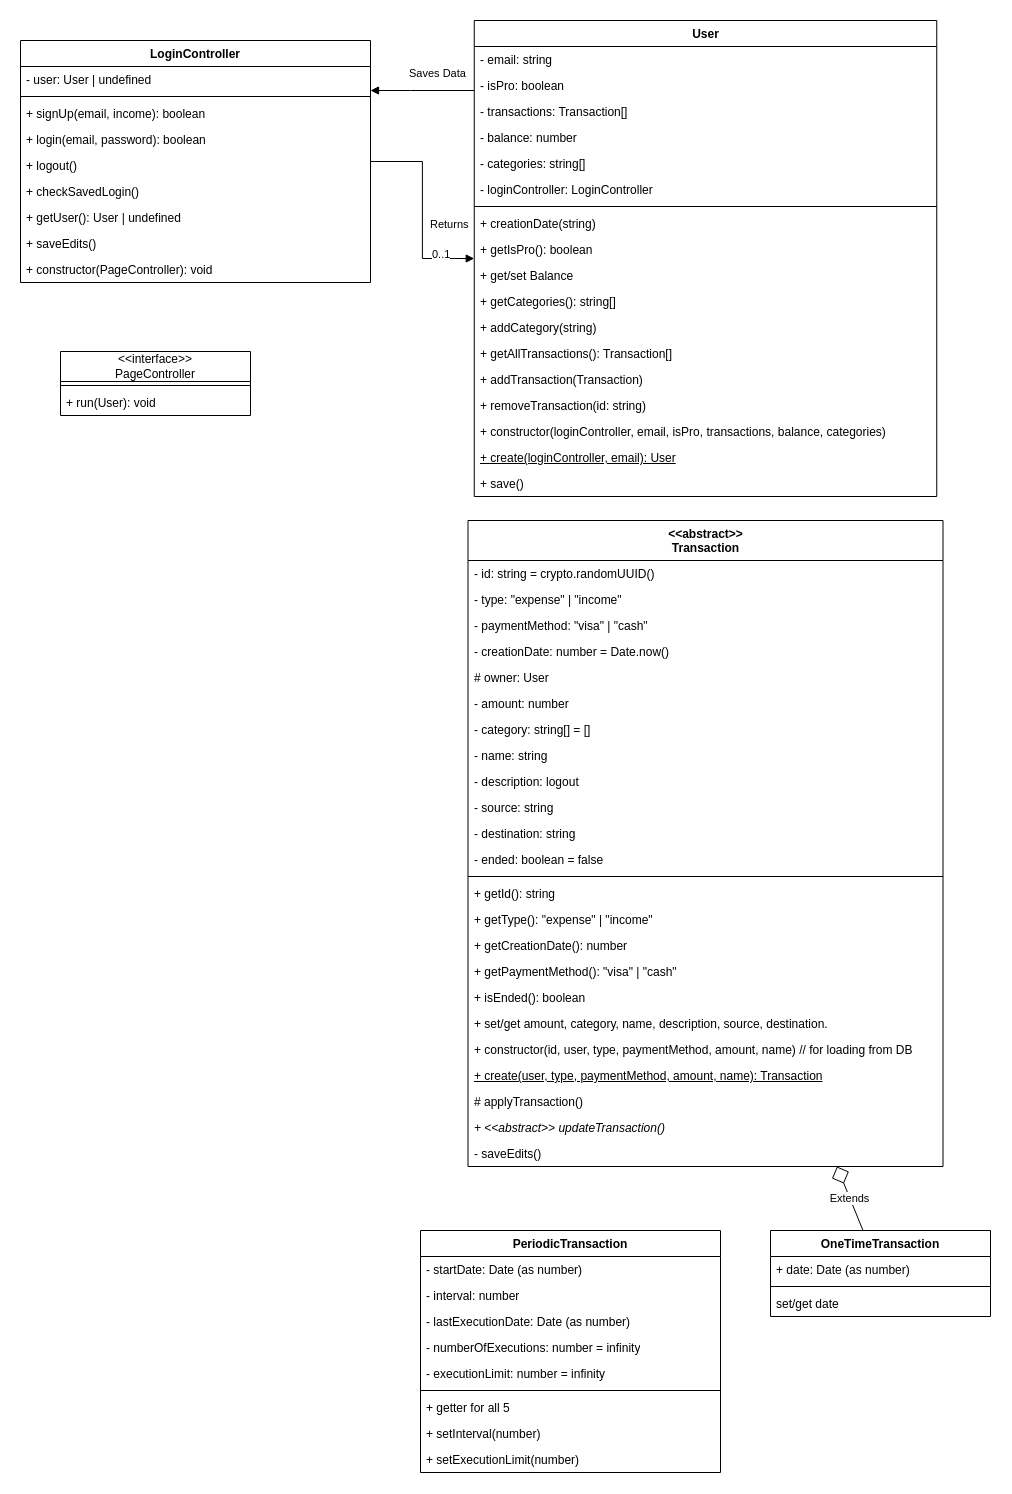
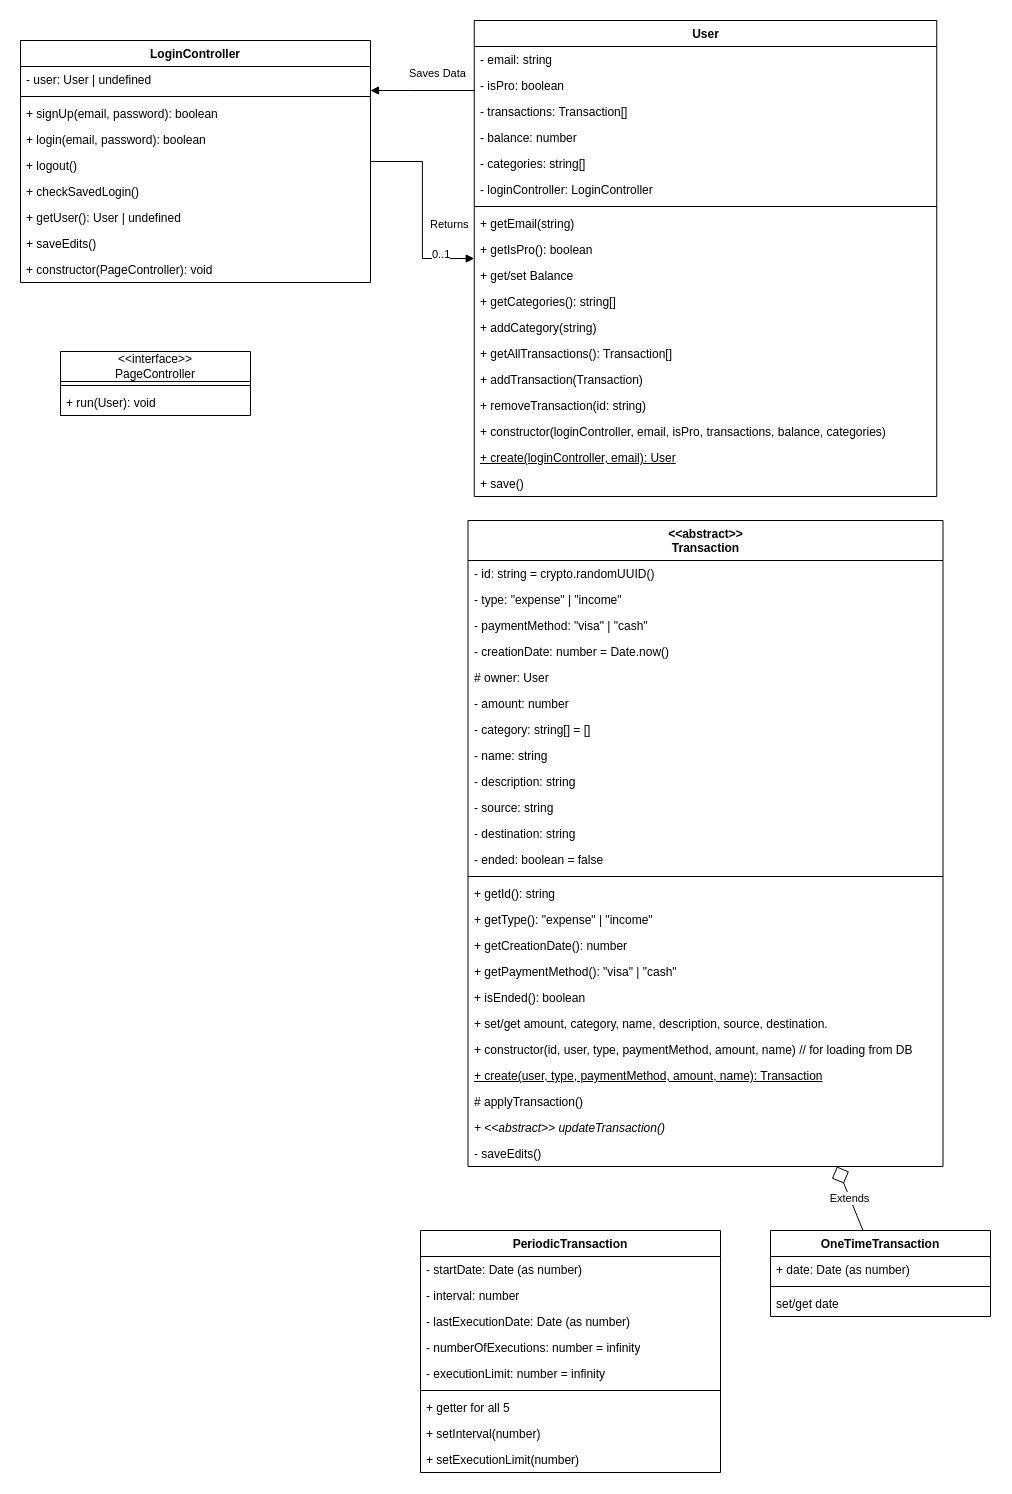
- <mxCell id="64" value="+ signUp(email, income): boolean" style="text;strokeColor=none;fillColor=none;align=left;verticalAlign=top;spacingLeft=4;spacingRight=4;overflow=hidden;rotatable=0;points=[[0,0.5],[1,0.5]];portConstraint=eastwest;whiteSpace=wrap;html=1;" parent="61" vertex="1"><mxGeometry y="60" width="350" height="26" as="geometry" /></mxCell>
+ <mxCell id="64" value="+ signUp(email, password): boolean" style="text;strokeColor=none;fillColor=none;align=left;verticalAlign=top;spacingLeft=4;spacingRight=4;overflow=hidden;rotatable=0;points=[[0,0.5],[1,0.5]];portConstraint=eastwest;whiteSpace=wrap;html=1;" parent="61" vertex="1"><mxGeometry y="60" width="350" height="26" as="geometry" /></mxCell>
- <mxCell id="35" value="+ creationDate(string)" style="text;strokeColor=none;fillColor=none;align=left;verticalAlign=top;spacingLeft=4;spacingRight=4;overflow=hidden;rotatable=0;points=[[0,0.5],[1,0.5]];portConstraint=eastwest;whiteSpace=wrap;html=1;" parent="27" vertex="1"><mxGeometry y="190" width="462.5" height="26" as="geometry" /></mxCell>
+ <mxCell id="35" value="+ getEmail(string)" style="text;strokeColor=none;fillColor=none;align=left;verticalAlign=top;spacingLeft=4;spacingRight=4;overflow=hidden;rotatable=0;points=[[0,0.5],[1,0.5]];portConstraint=eastwest;whiteSpace=wrap;html=1;" parent="27" vertex="1"><mxGeometry y="190" width="462.5" height="26" as="geometry" /></mxCell>
- <mxCell id="11" value="- description: logout" style="text;strokeColor=none;fillColor=none;align=left;verticalAlign=top;spacingLeft=4;spacingRight=4;overflow=hidden;rotatable=0;points=[[0,0.5],[1,0.5]];portConstraint=eastwest;whiteSpace=wrap;html=1;" parent="2" vertex="1"><mxGeometry y="248" width="475" height="26" as="geometry" /></mxCell>
+ <mxCell id="11" value="- description: string" style="text;strokeColor=none;fillColor=none;align=left;verticalAlign=top;spacingLeft=4;spacingRight=4;overflow=hidden;rotatable=0;points=[[0,0.5],[1,0.5]];portConstraint=eastwest;whiteSpace=wrap;html=1;" parent="2" vertex="1"><mxGeometry y="248" width="475" height="26" as="geometry" /></mxCell>
